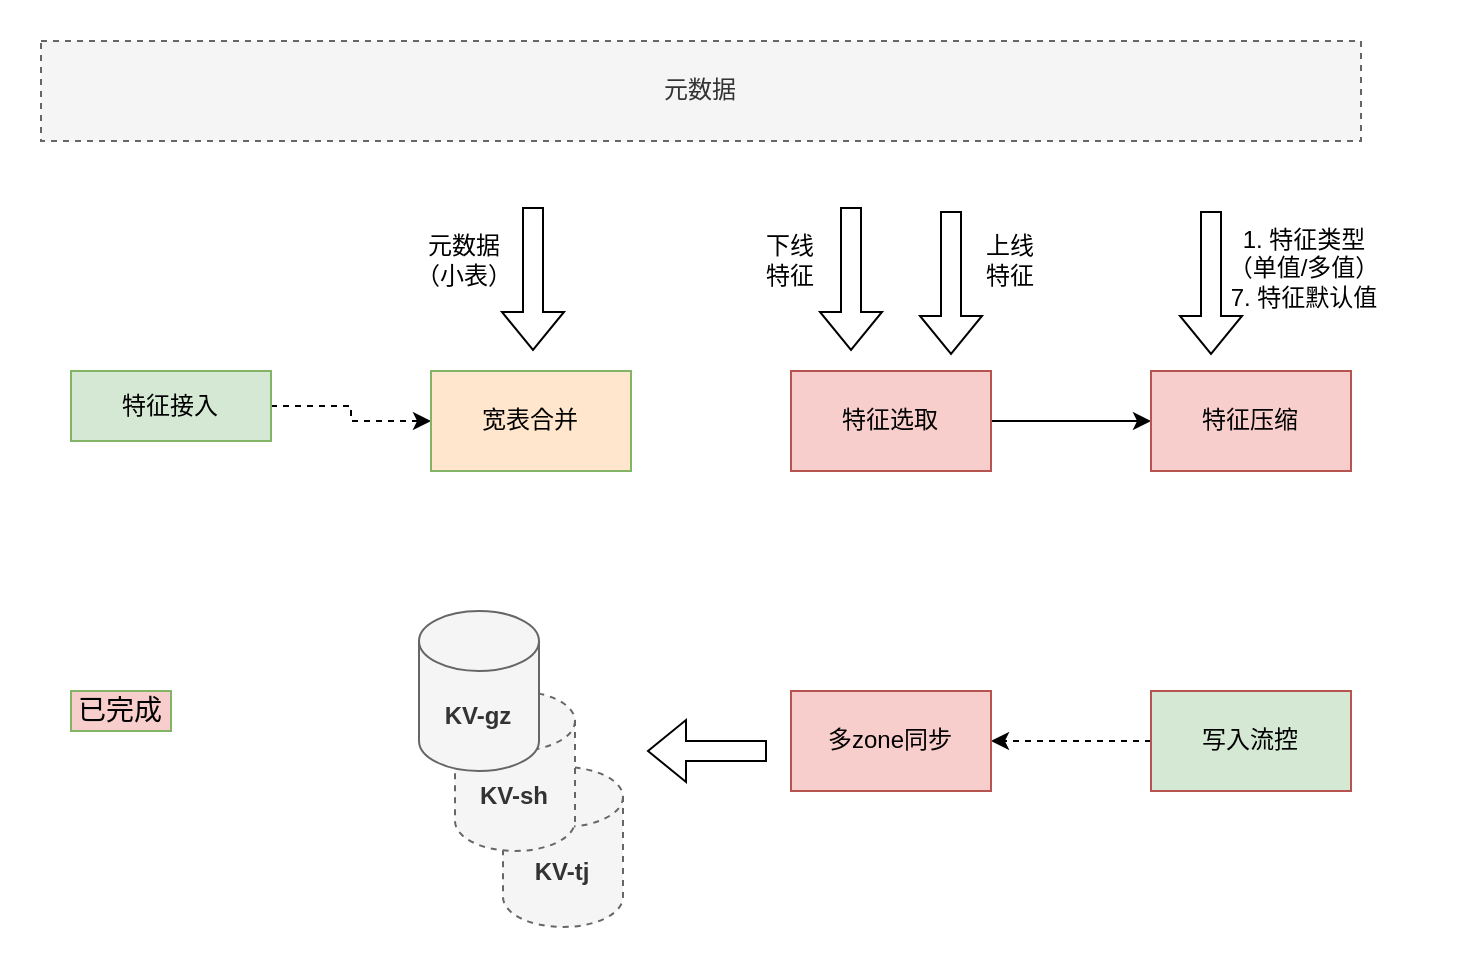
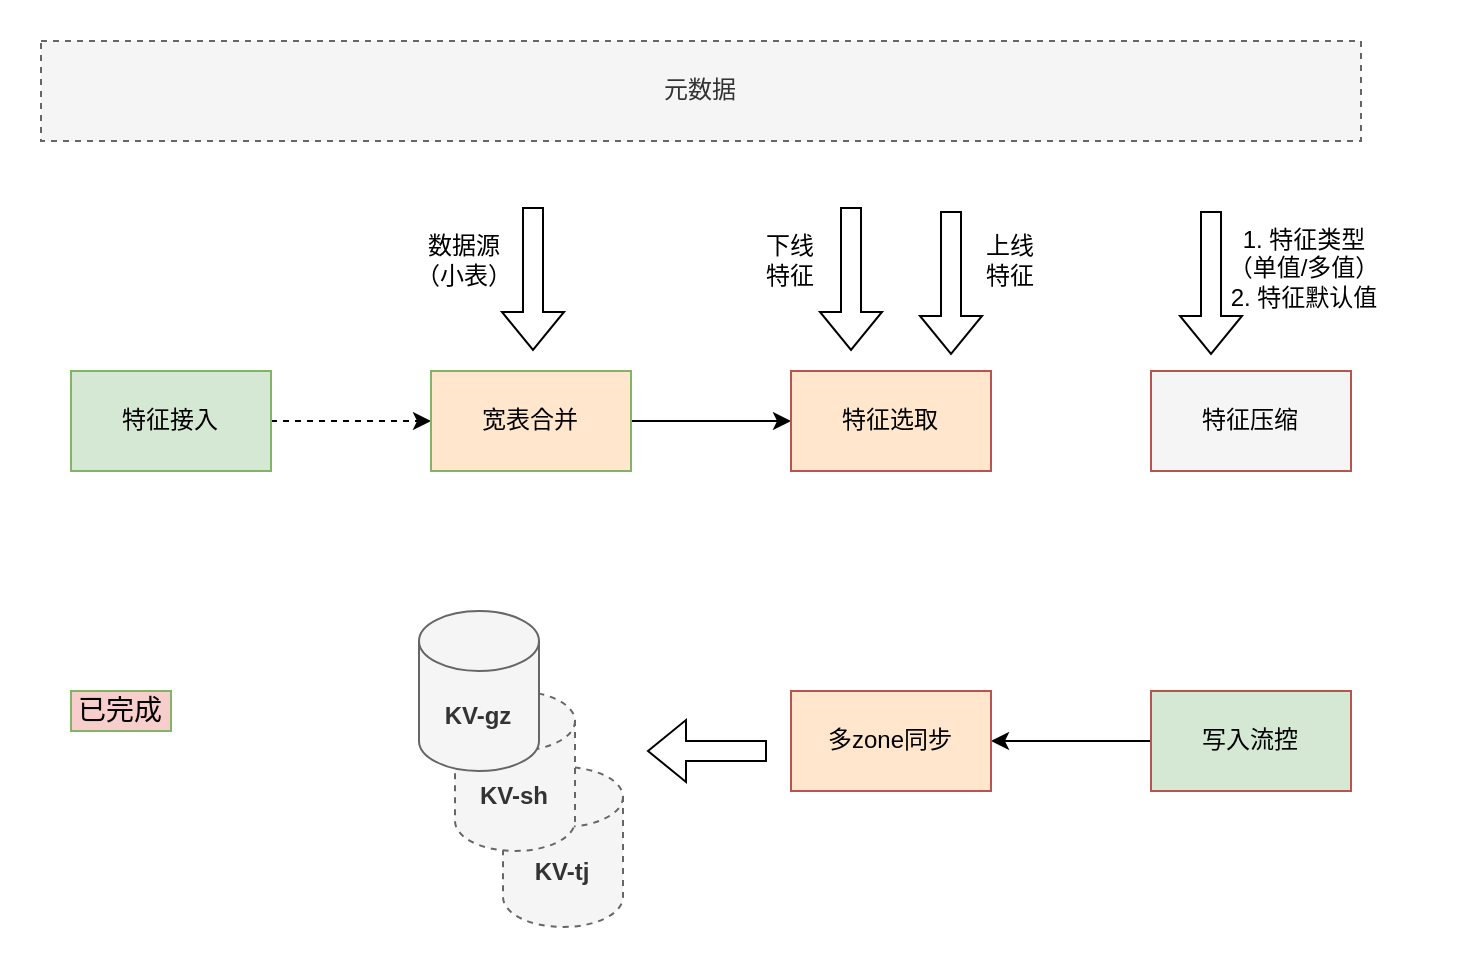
- <mxCell id="12" value="元数据（小表）" style="text;html=1;strokeColor=none;fillColor=none;align=center;verticalAlign=middle;whiteSpace=wrap;rounded=0;dashed=1;" vertex="1" parent="1"><mxGeometry x="202" y="115" width="60" height="30" as="geometry" /></mxCell>
+ <mxCell id="12" value="数据源（小表）" style="text;html=1;strokeColor=none;fillColor=none;align=center;verticalAlign=middle;whiteSpace=wrap;rounded=0;dashed=1;" vertex="1" parent="1"><mxGeometry x="202" y="115" width="60" height="30" as="geometry" /></mxCell>
- <mxCell id="19" value="1. 特征类型&lt;br&gt;（单值/多值）&lt;br&gt;7. 特征默认值" style="text;html=1;strokeColor=none;fillColor=none;align=center;verticalAlign=middle;whiteSpace=wrap;rounded=0;dashed=1;" vertex="1" parent="1"><mxGeometry x="597" y="109" width="110" height="50" as="geometry" /></mxCell>
+ <mxCell id="19" value="1. 特征类型&lt;br&gt;（单值/多值）&lt;br&gt;2. 特征默认值" style="text;html=1;strokeColor=none;fillColor=none;align=center;verticalAlign=middle;whiteSpace=wrap;rounded=0;dashed=1;" vertex="1" parent="1"><mxGeometry x="597" y="109" width="110" height="50" as="geometry" /></mxCell>
- <mxCell id="5" value="特征接入" style="rounded=0;whiteSpace=wrap;html=1;fillColor=#d5e8d4;strokeColor=#82b366;" vertex="1" parent="1"><mxGeometry x="35" y="185" width="100" height="35" as="geometry" /></mxCell>
+ <mxCell id="5" value="特征接入" style="rounded=0;whiteSpace=wrap;html=1;fillColor=#d5e8d4;strokeColor=#82b366;" vertex="1" parent="1"><mxGeometry x="35" y="185" width="100" height="50" as="geometry" /></mxCell>
+ <mxCell id="6" value="" style="edgeStyle=orthogonalEdgeStyle;rounded=0;orthogonalLoop=1;jettySize=auto;html=1;" edge="1" parent="1" source="7" target="11"><mxGeometry relative="1" as="geometry" /></mxCell>
- <mxCell id="11" value="特征选取" style="rounded=0;whiteSpace=wrap;html=1;fillColor=#f8cecc;strokeColor=#b85450;" vertex="1" parent="1"><mxGeometry x="395" y="185" width="100" height="50" as="geometry" /></mxCell>
+ <mxCell id="11" value="特征选取" style="rounded=0;whiteSpace=wrap;html=1;fillColor=#ffe6cc;strokeColor=#b85450;" vertex="1" parent="1"><mxGeometry x="395" y="185" width="100" height="50" as="geometry" /></mxCell>
- <mxCell id="10" value="" style="edgeStyle=orthogonalEdgeStyle;rounded=0;orthogonalLoop=1;jettySize=auto;html=1;" edge="1" parent="1" source="11" target="17"><mxGeometry relative="1" as="geometry" /></mxCell>
- <mxCell id="17" value="特征压缩" style="rounded=0;whiteSpace=wrap;html=1;fillColor=#f8cecc;strokeColor=#b85450;" vertex="1" parent="1"><mxGeometry x="575" y="185" width="100" height="50" as="geometry" /></mxCell>
+ <mxCell id="17" value="特征压缩" style="rounded=0;whiteSpace=wrap;html=1;fillColor=#f5f5f5;strokeColor=#b85450;" vertex="1" parent="1"><mxGeometry x="575" y="185" width="100" height="50" as="geometry" /></mxCell>
- <mxCell id="22" value="多zone同步" style="rounded=0;whiteSpace=wrap;html=1;fillColor=#f8cecc;strokeColor=#b85450;" vertex="1" parent="1"><mxGeometry x="395" y="345" width="100" height="50" as="geometry" /></mxCell>
+ <mxCell id="22" value="多zone同步" style="rounded=0;whiteSpace=wrap;html=1;fillColor=#ffe6cc;strokeColor=#b85450;" vertex="1" parent="1"><mxGeometry x="395" y="345" width="100" height="50" as="geometry" /></mxCell>
- <mxCell id="20" value="" style="edgeStyle=orthogonalEdgeStyle;rounded=0;orthogonalLoop=1;jettySize=auto;html=1;dashed=1;" edge="1" parent="1" source="21" target="22"><mxGeometry relative="1" as="geometry" /></mxCell>
+ <mxCell id="20" value="" style="edgeStyle=orthogonalEdgeStyle;rounded=0;orthogonalLoop=1;jettySize=auto;html=1;" edge="1" parent="1" source="21" target="22"><mxGeometry relative="1" as="geometry" /></mxCell>
